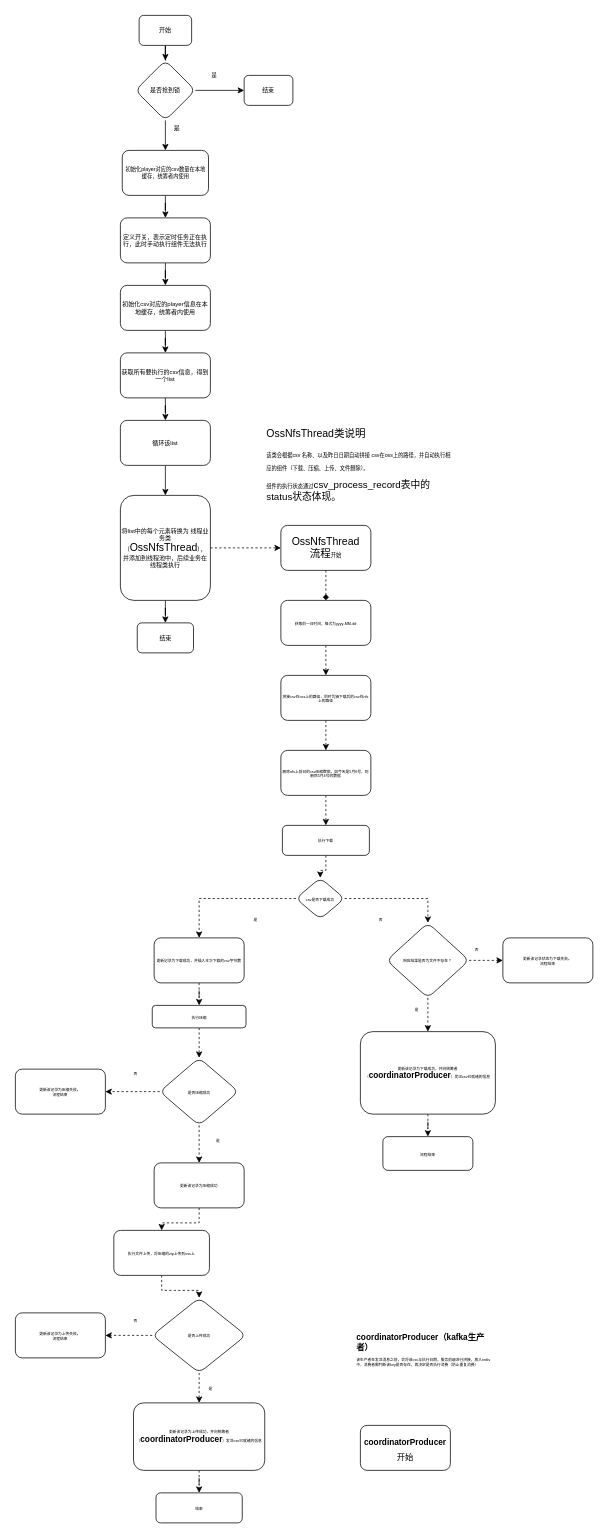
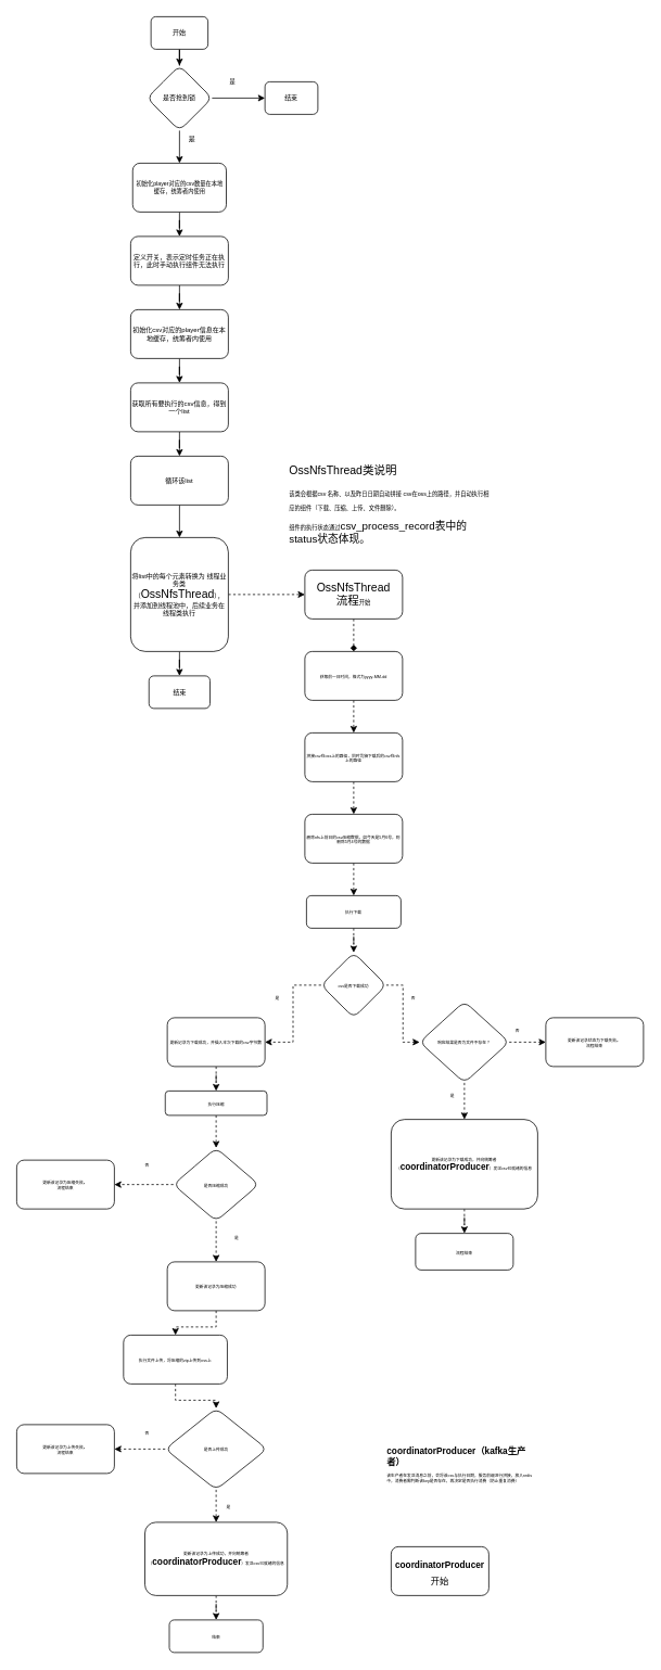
- <mxCell id="37" value="csv是否下载成功" style="rhombus;whiteSpace=wrap;html=1;fontSize=5;rounded=1;" vertex="1" parent="1"><mxGeometry x="394" y="1170" width="65" height="55" as="geometry" /></mxCell>
+ <mxCell id="37" value="csv是否下载成功" style="rhombus;whiteSpace=wrap;html=1;fontSize=5;rounded=1;" vertex="1" parent="1"><mxGeometry x="394" y="1170" width="80" height="80" as="geometry" /></mxCell>
